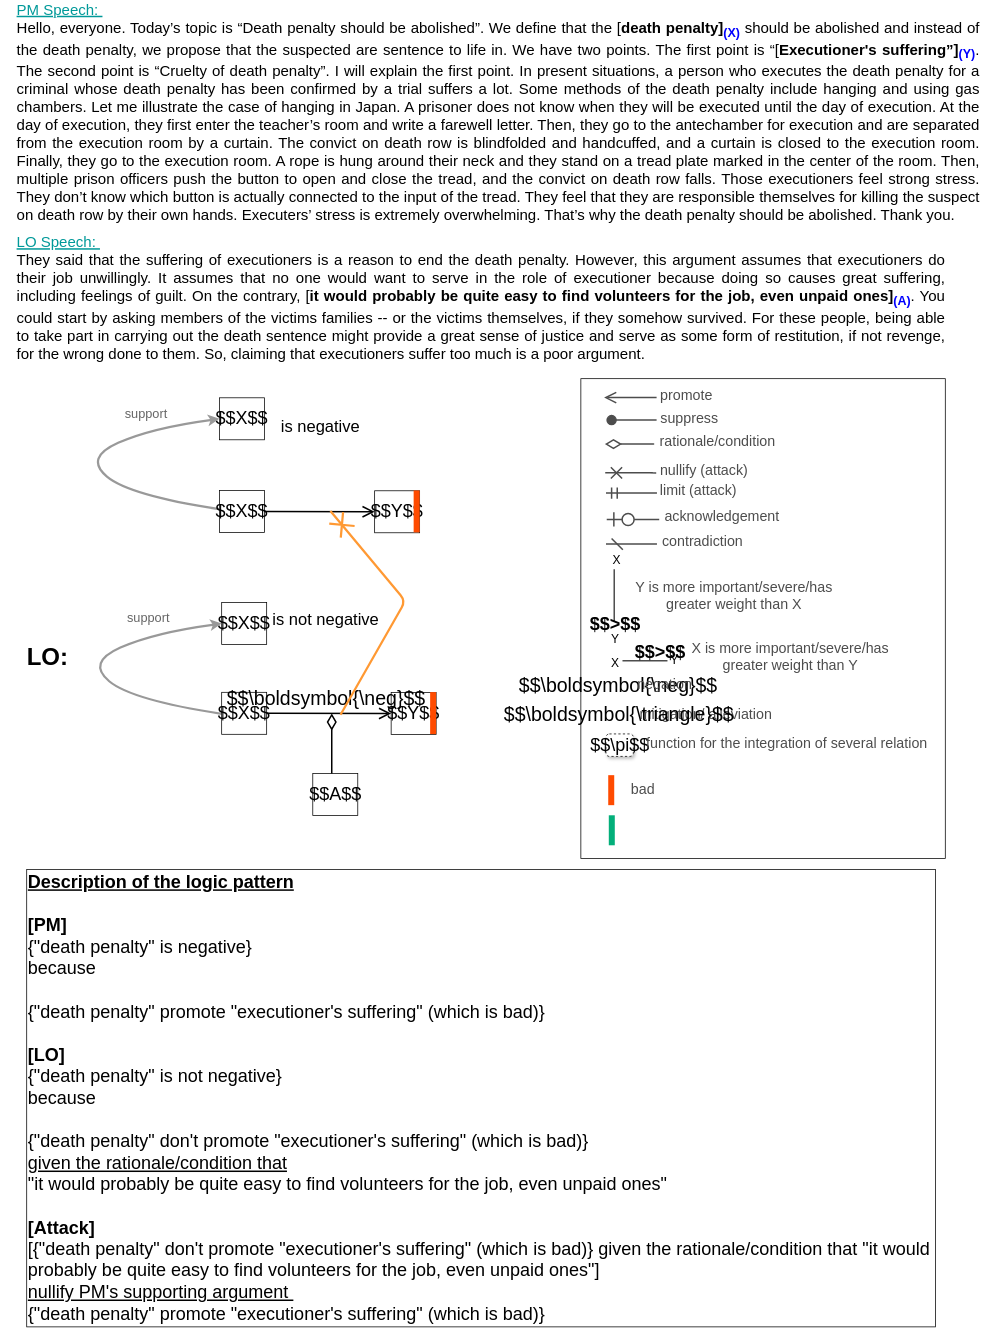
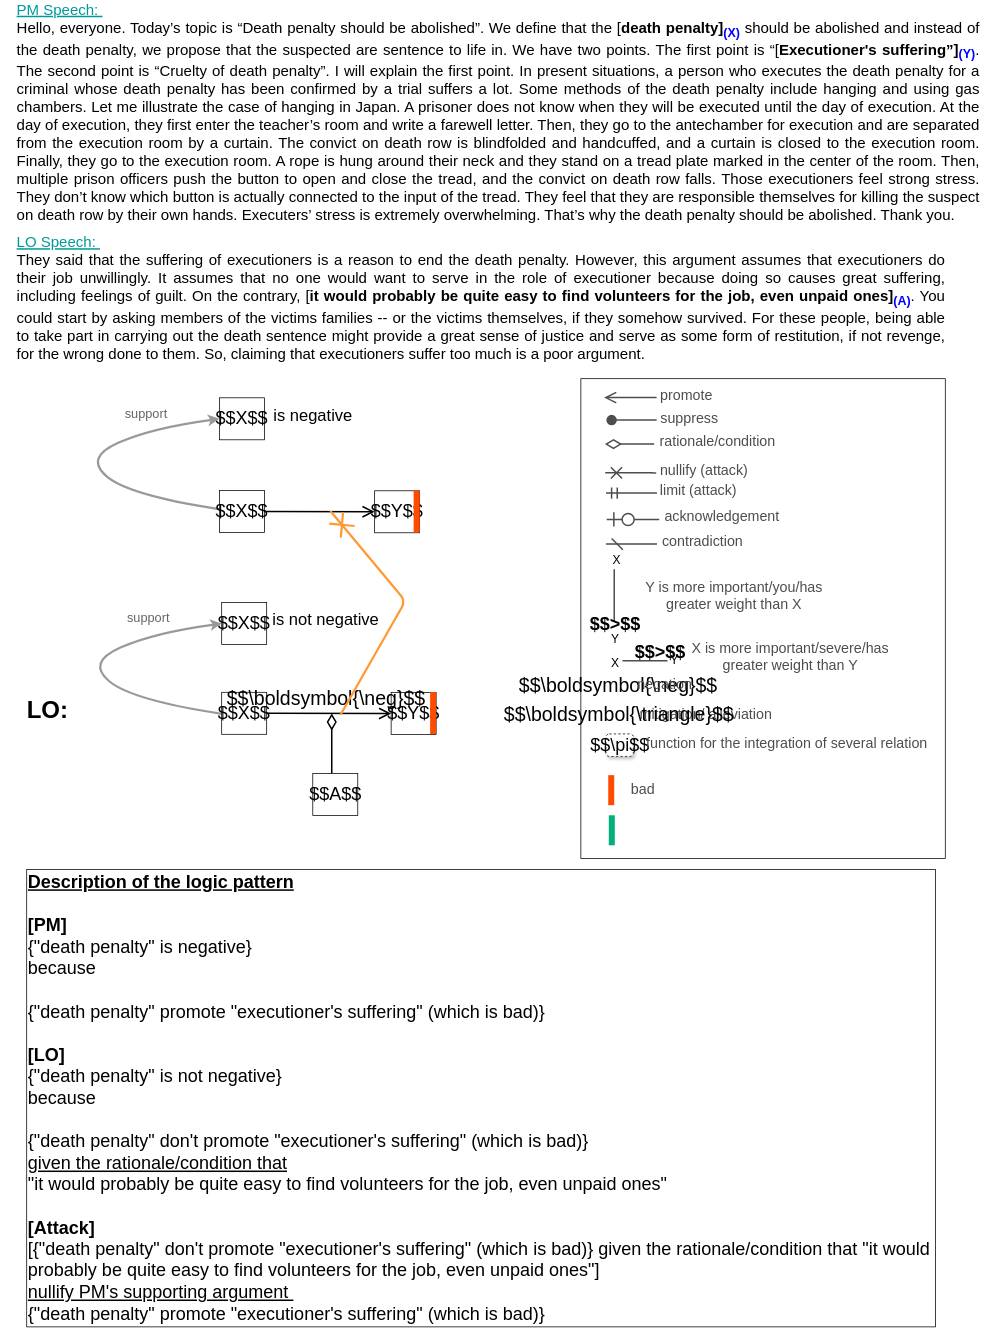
- <mxCell id="6" value="&lt;font style=&quot;font-size: 22px&quot;&gt;is negative&lt;/font&gt;" style="text;html=1;strokeColor=none;fillColor=none;align=center;verticalAlign=middle;whiteSpace=wrap;rounded=0;" parent="1" vertex="1"><mxGeometry x="372" y="517.5" width="110" height="35" as="geometry" /></mxCell>
+ <mxCell id="6" value="&lt;font style=&quot;font-size: 22px&quot;&gt;is negative&lt;/font&gt;" style="text;html=1;strokeColor=none;fillColor=none;align=center;verticalAlign=middle;whiteSpace=wrap;rounded=0;" parent="1" vertex="1"><mxGeometry x="362" y="502.5" width="110" height="35" as="geometry" /></mxCell>
- <mxCell id="28" value="&lt;span style=&quot;font-size: 19px&quot;&gt;Y is more important/severe/has greater weight than X&lt;/span&gt;" style="text;html=1;strokeColor=none;fillColor=none;align=center;verticalAlign=middle;whiteSpace=wrap;rounded=0;fontColor=#4D4D4D;" parent="1" vertex="1"><mxGeometry x="830.5" y="734.5" width="294.5" height="50" as="geometry" /></mxCell>
+ <mxCell id="28" value="&lt;span style=&quot;font-size: 19px&quot;&gt;Y is more important/you/has greater weight than X&lt;/span&gt;" style="text;html=1;strokeColor=none;fillColor=none;align=center;verticalAlign=middle;whiteSpace=wrap;rounded=0;fontColor=#4D4D4D;" parent="1" vertex="1"><mxGeometry x="830.5" y="734.5" width="294.5" height="50" as="geometry" /></mxCell>
- <mxCell id="4" value="&lt;font size=&quot;1&quot;&gt;&lt;b style=&quot;font-size: 32px&quot;&gt;LO:&lt;/b&gt;&lt;/font&gt;" style="text;html=1;strokeColor=none;fillColor=none;align=center;verticalAlign=middle;whiteSpace=wrap;rounded=0;" parent="1" vertex="1"><mxGeometry x="23" y="821.75" width="80" height="40" as="geometry" /></mxCell>
+ <mxCell id="4" value="&lt;font size=&quot;1&quot;&gt;&lt;b style=&quot;font-size: 32px&quot;&gt;LO:&lt;/b&gt;&lt;/font&gt;" style="text;html=1;strokeColor=none;fillColor=none;align=center;verticalAlign=middle;whiteSpace=wrap;rounded=0;" parent="1" vertex="1"><mxGeometry x="23" y="891.75" width="80" height="40" as="geometry" /></mxCell>
